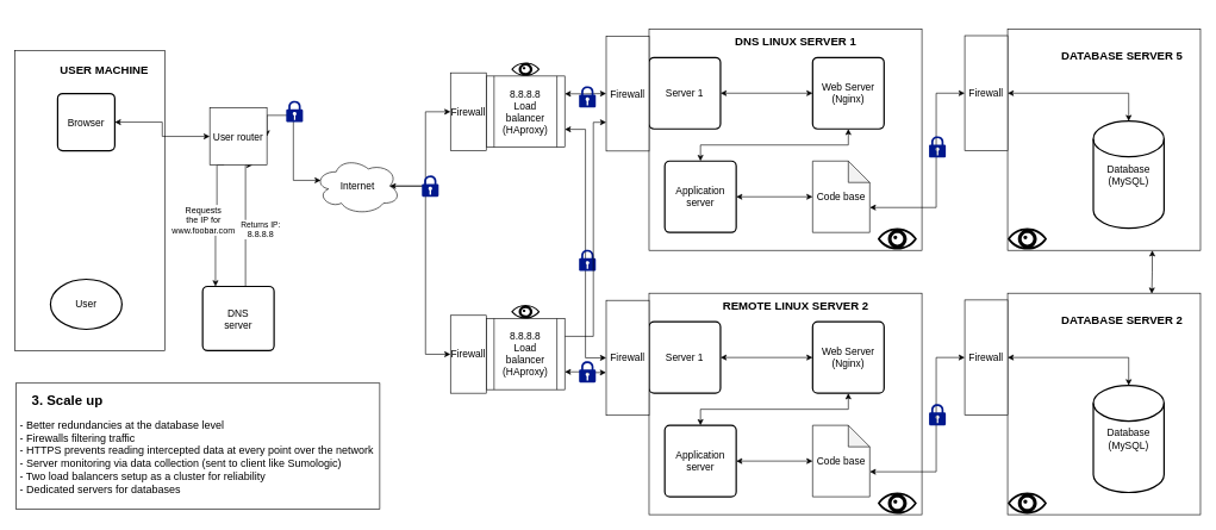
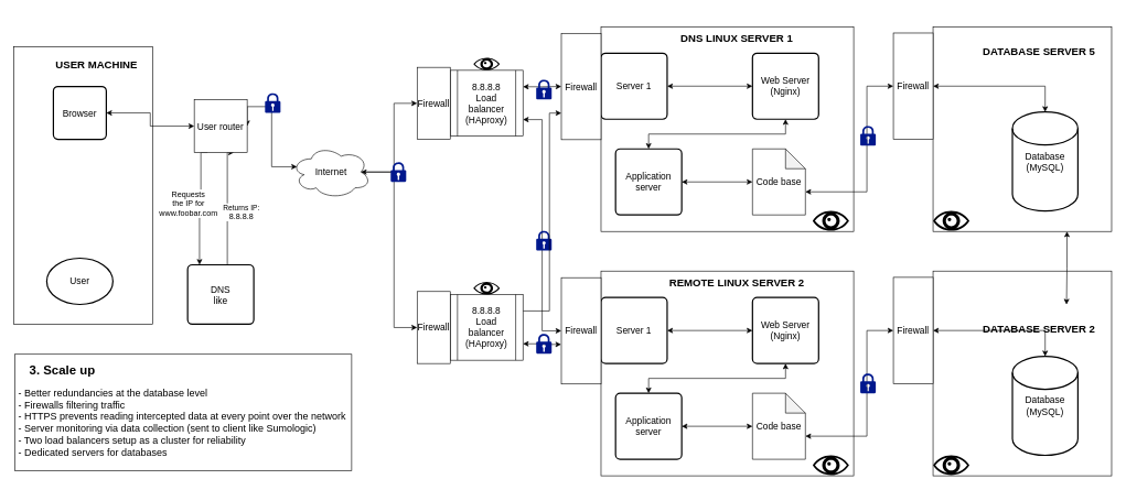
- <mxCell id="58" value="&lt;h1&gt;&lt;font style=&quot;font-size: 16px;&quot;&gt;&lt;b&gt;DATABASE SERVER 2&lt;br&gt;&lt;/b&gt;&lt;/font&gt;&lt;/h1&gt;" style="text;html=1;align=center;verticalAlign=middle;resizable=0;points=[];autosize=1;strokeColor=none;fillColor=none;" vertex="1" parent="1"><mxGeometry x="1465" y="410" width="210" height="70" as="geometry" /></mxCell>
+ <mxCell id="58" value="&lt;h1&gt;&lt;font style=&quot;font-size: 16px;&quot;&gt;&lt;b&gt;DATABASE SERVER 2&lt;br&gt;&lt;/b&gt;&lt;/font&gt;&lt;/h1&gt;" style="text;html=1;align=center;verticalAlign=middle;resizable=0;points=[];autosize=1;strokeColor=none;fillColor=none;" vertex="1" parent="1"><mxGeometry x="1465" y="460" width="210" height="70" as="geometry" /></mxCell>
- <mxCell id="17" value="&lt;font style=&quot;font-size: 14px;&quot;&gt;DNS&lt;br&gt;server&lt;/font&gt;" style="rounded=1;whiteSpace=wrap;html=1;absoluteArcSize=1;arcSize=14;strokeWidth=2;" parent="1" vertex="1"><mxGeometry x="283" y="400.5" width="100" height="90" as="geometry" /></mxCell>
+ <mxCell id="17" value="&lt;font style=&quot;font-size: 14px;&quot;&gt;DNS&lt;br&gt;like&lt;/font&gt;" style="rounded=1;whiteSpace=wrap;html=1;absoluteArcSize=1;arcSize=14;strokeWidth=2;" parent="1" vertex="1"><mxGeometry x="283" y="400.5" width="100" height="90" as="geometry" /></mxCell>
